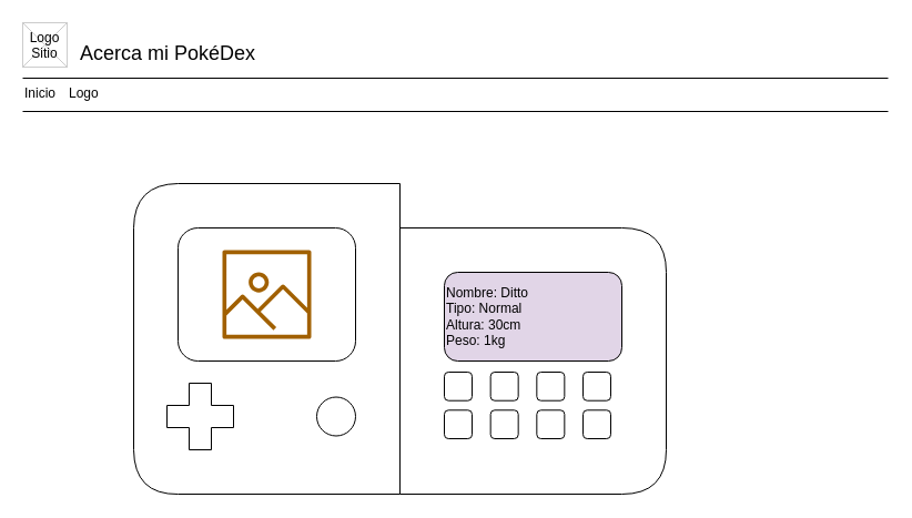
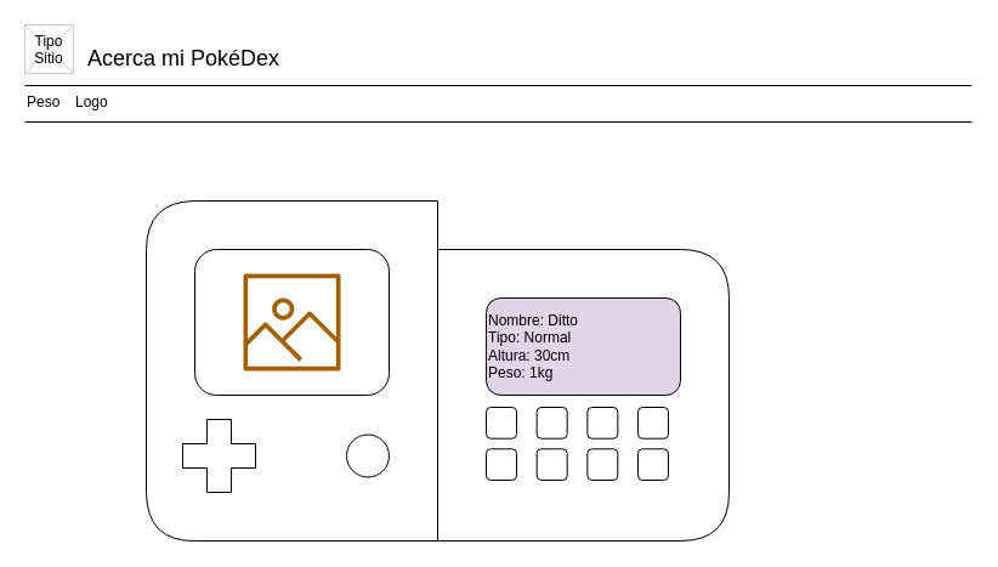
- <mxCell id="8" value="Logo&#10;Sitio" style="text;spacingTop=-5;align=center" parent="1" vertex="1"><mxGeometry x="20" y="25" width="40" height="40" as="geometry" /></mxCell>
+ <mxCell id="8" value="Tipo&#10;Sitio" style="text;spacingTop=-5;align=center" parent="1" vertex="1"><mxGeometry x="20" y="25" width="40" height="40" as="geometry" /></mxCell>
- <mxCell id="5" value="Inicio" style="text;spacingTop=-5;" parent="1" vertex="1"><mxGeometry x="20" y="75" width="30" height="20" as="geometry" /></mxCell>
+ <mxCell id="5" value="Peso" style="text;spacingTop=-5;" parent="1" vertex="1"><mxGeometry x="20" y="75" width="30" height="20" as="geometry" /></mxCell>
